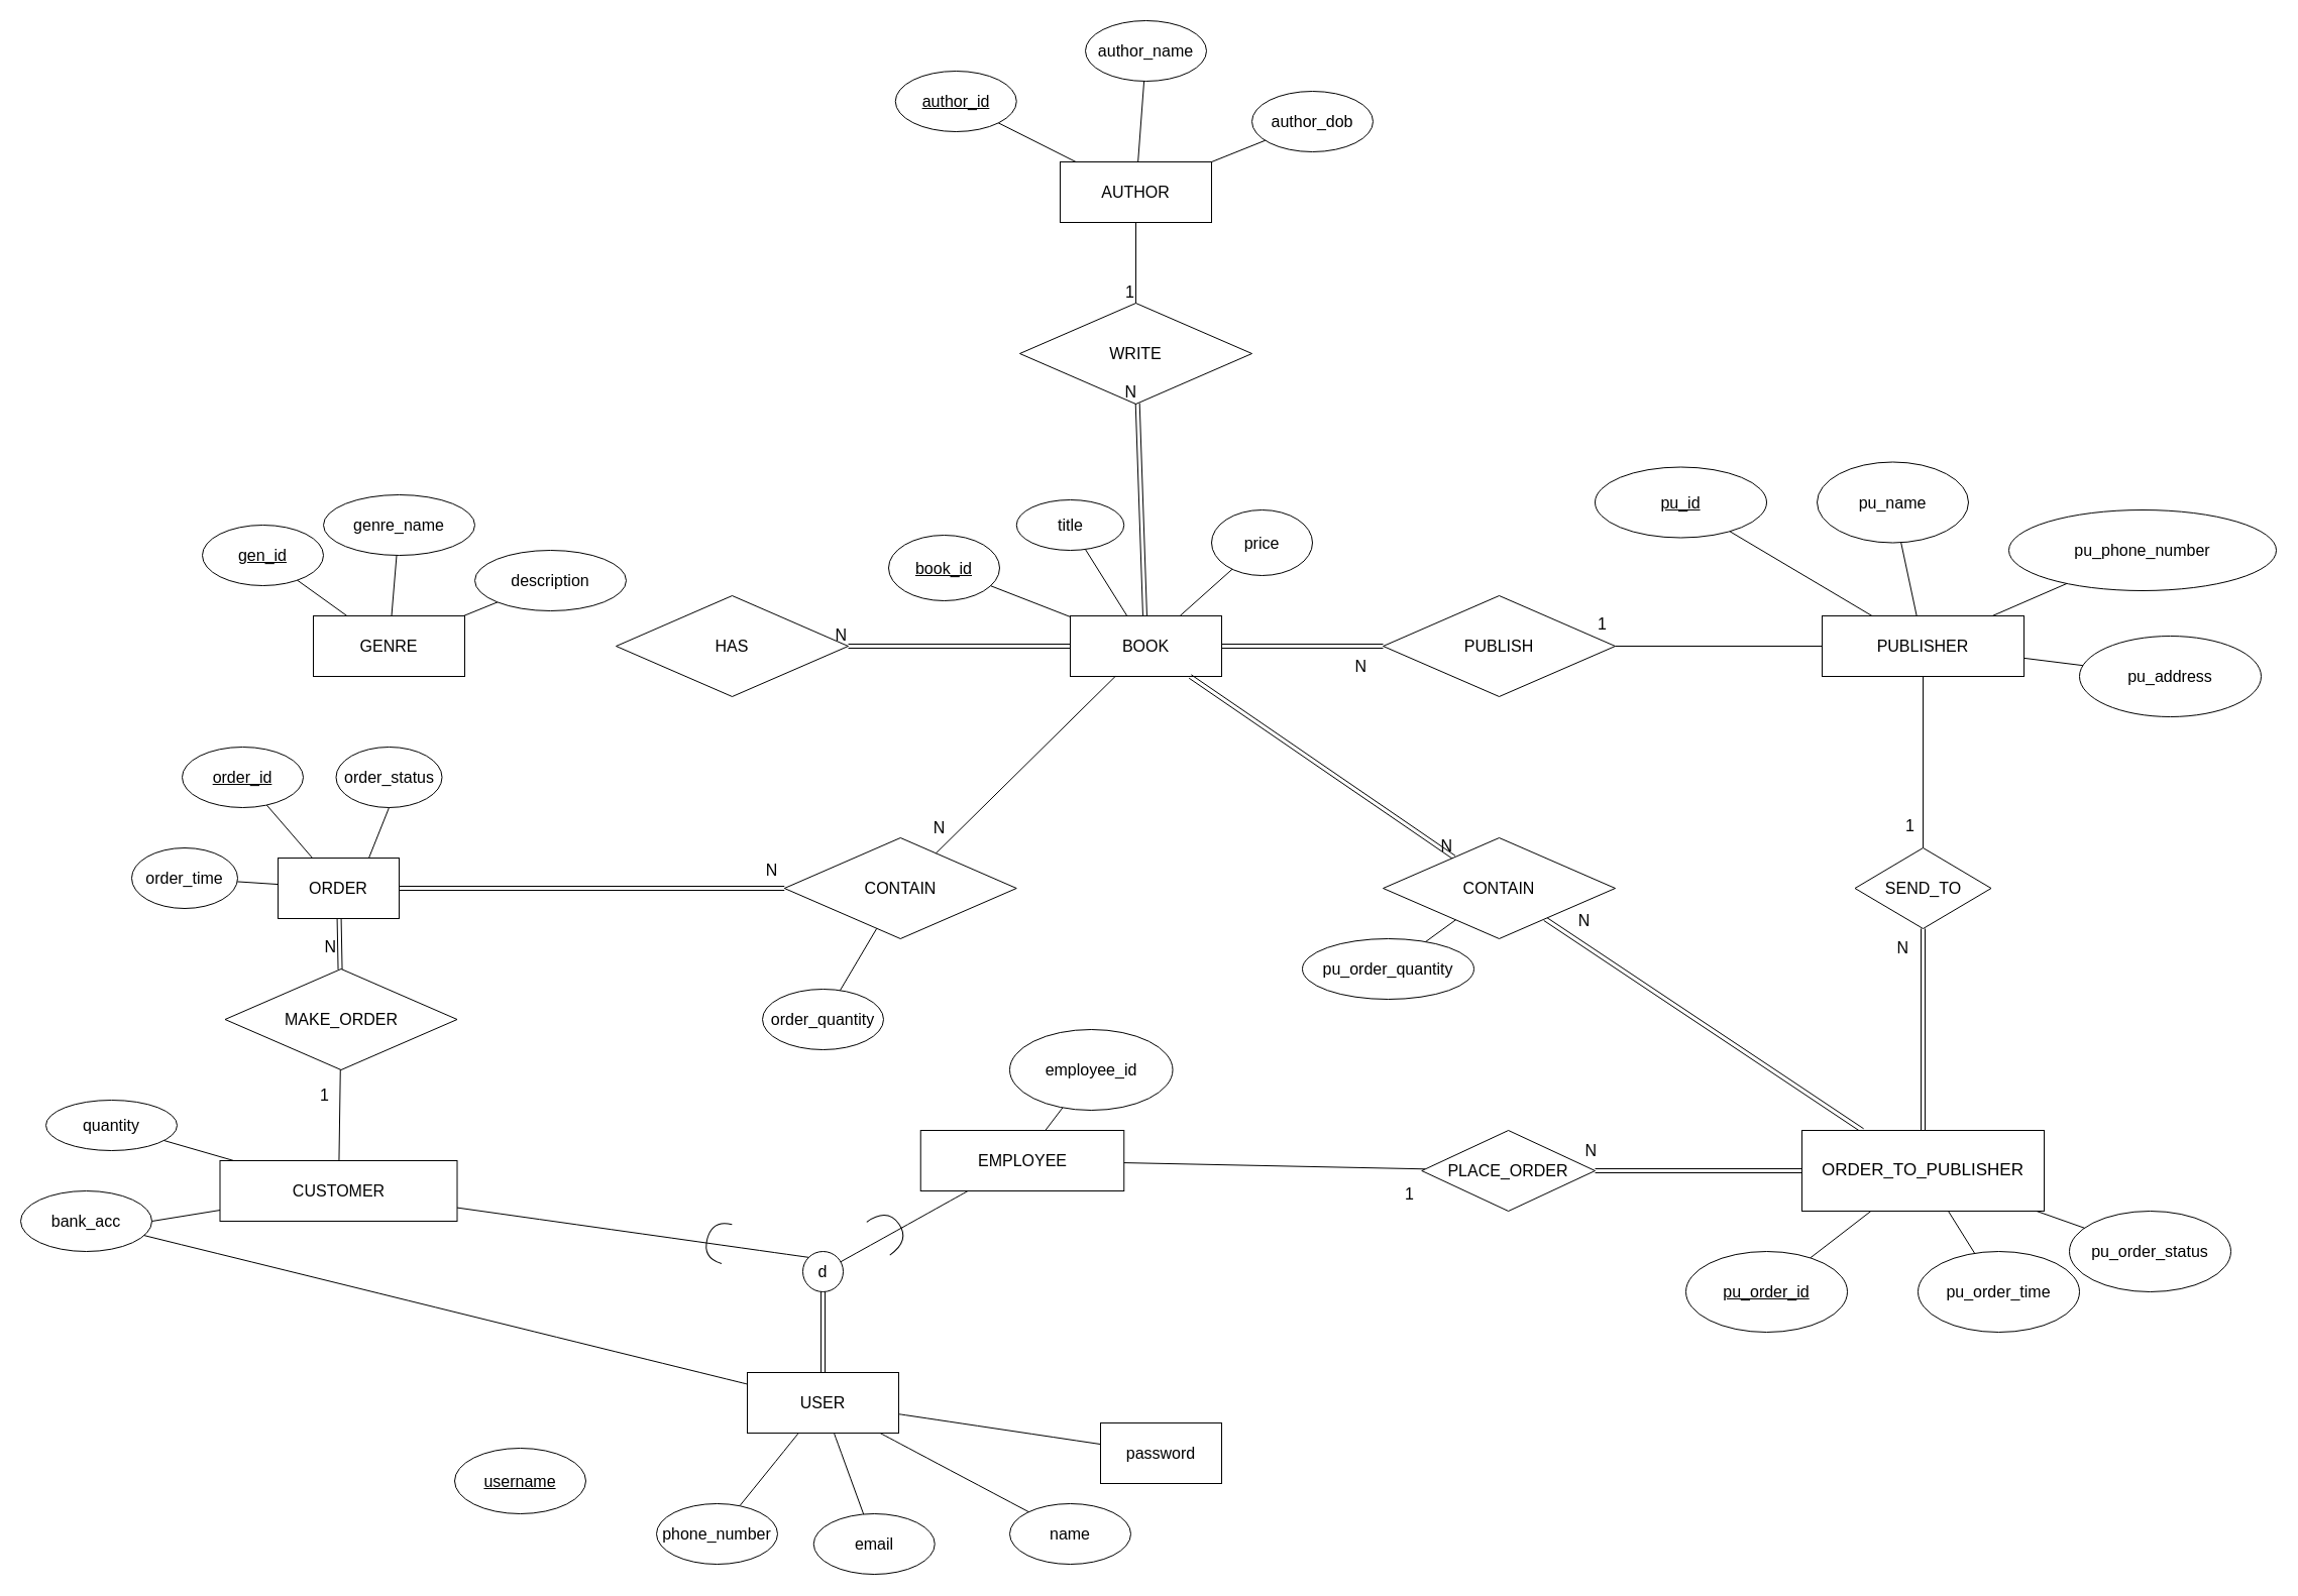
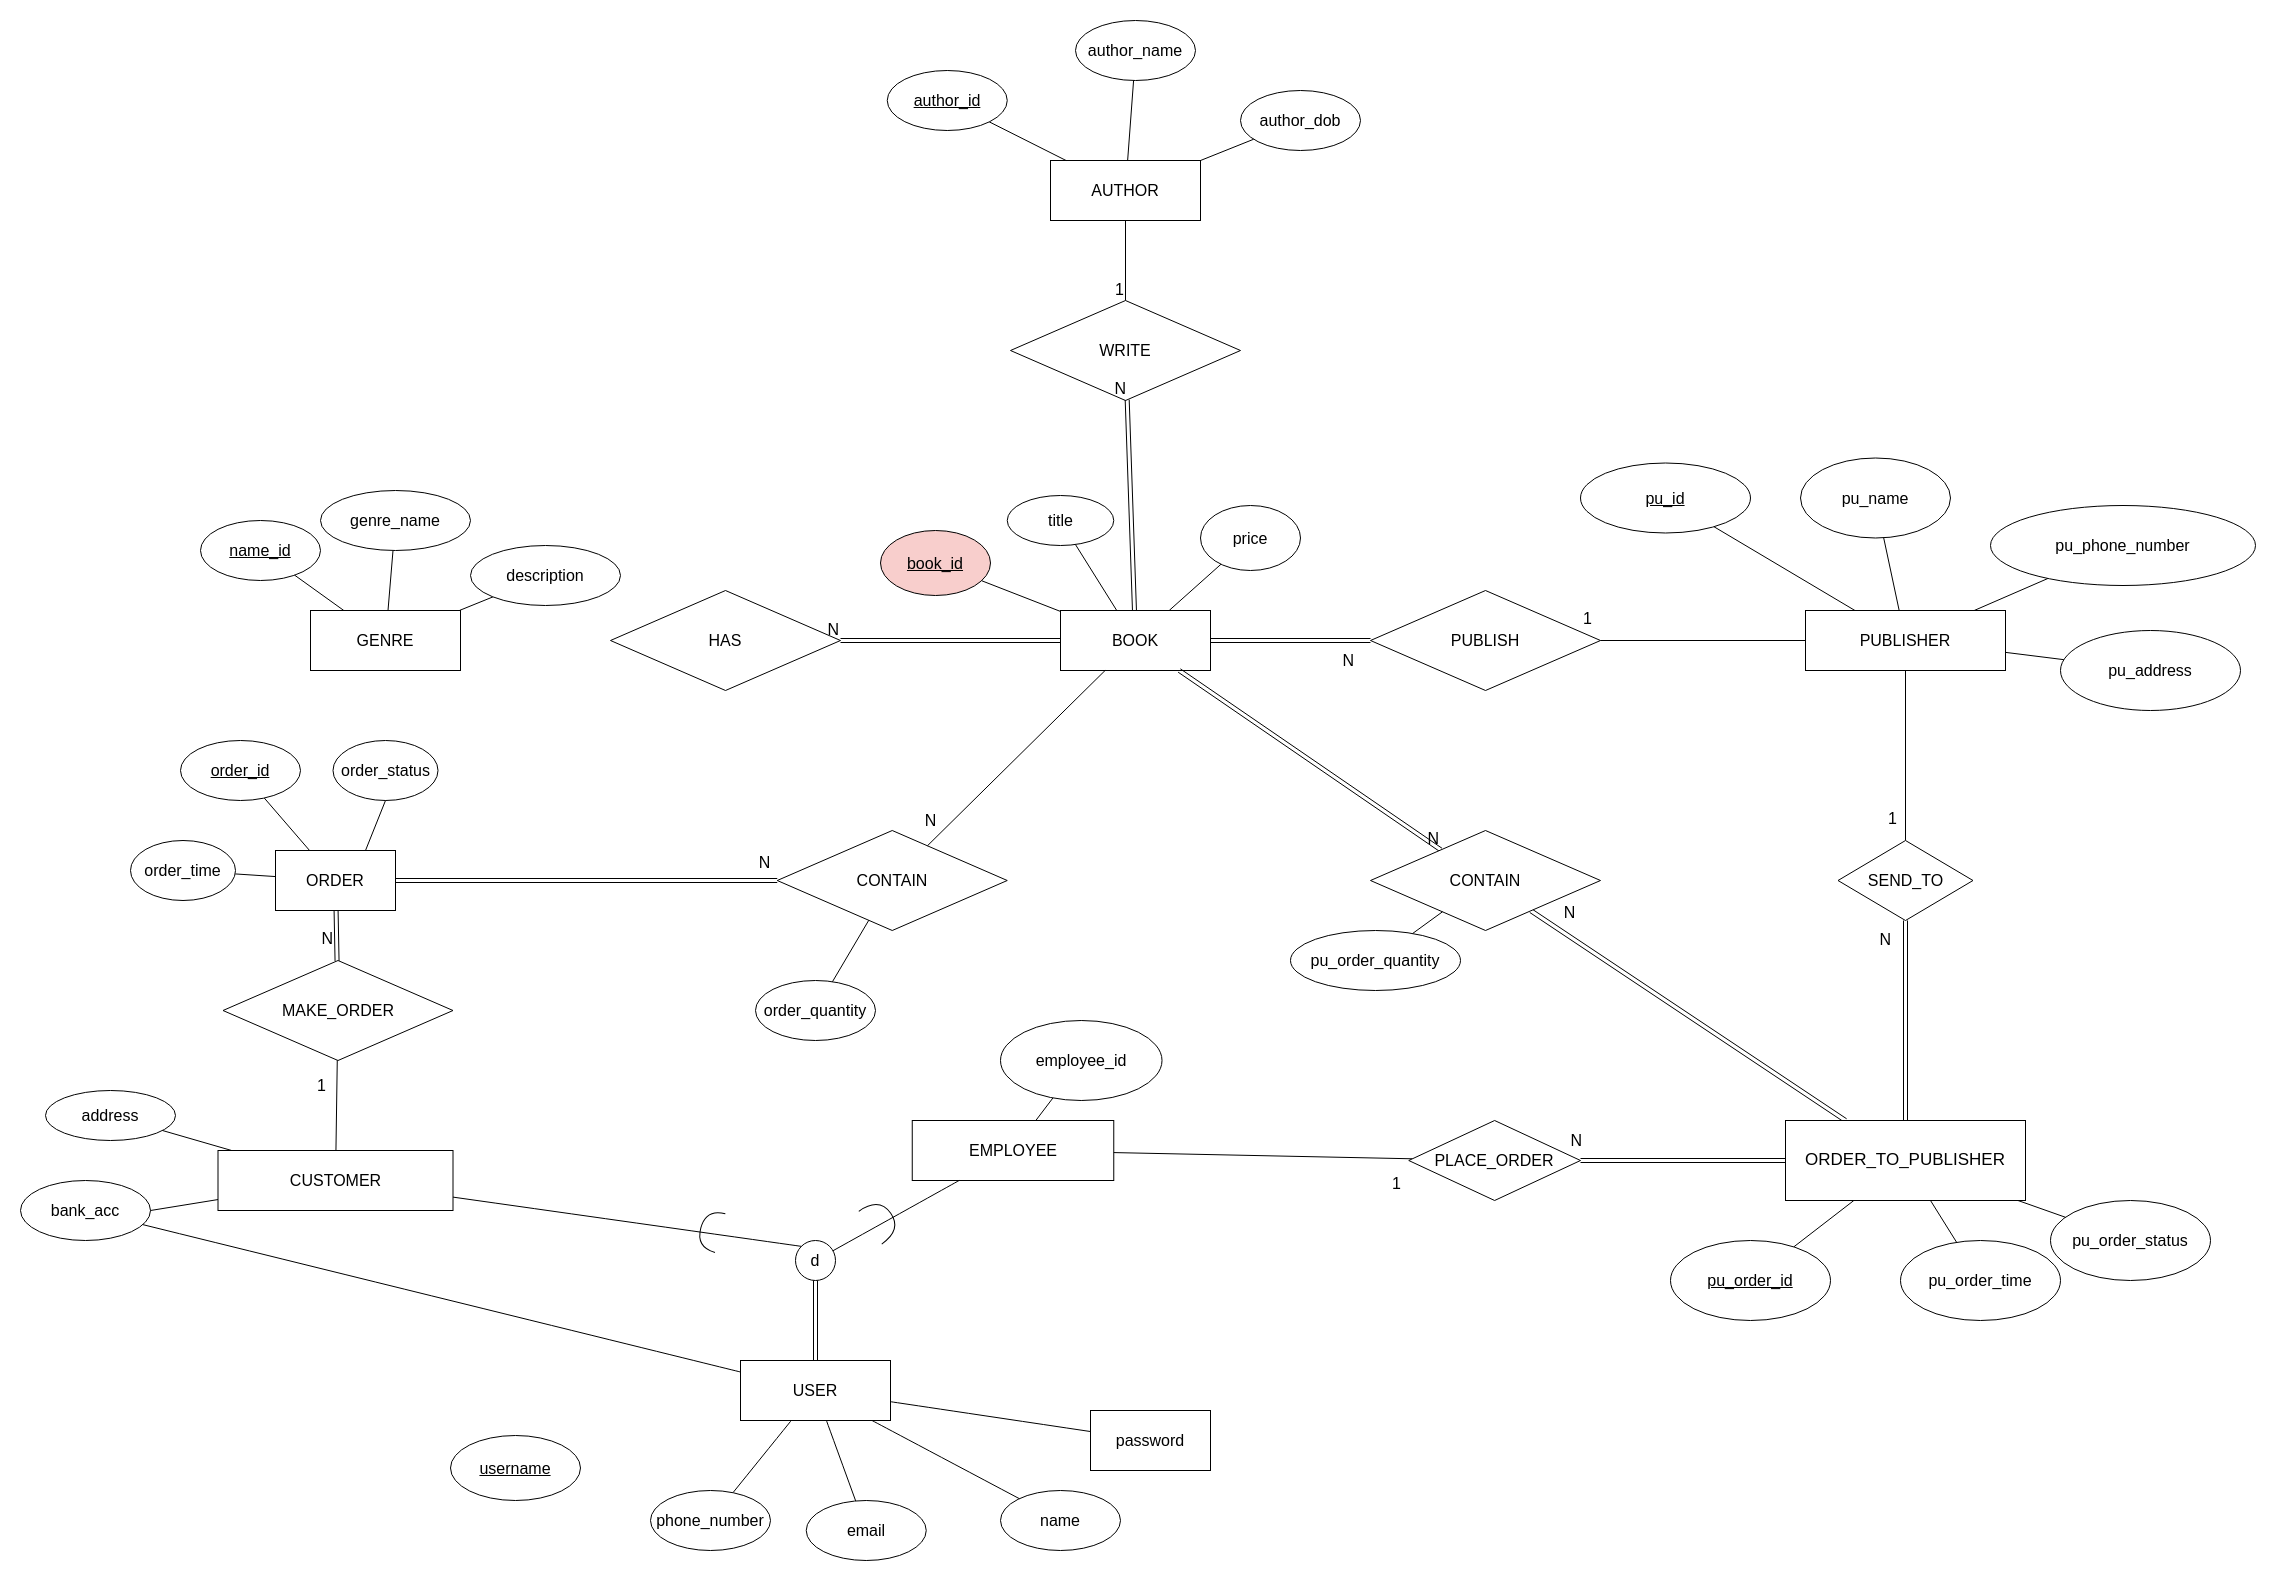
- <mxCell id="23" value="&lt;font style=&quot;font-size: 16px;&quot;&gt;&lt;u style=&quot;font-size: 16px;&quot;&gt;gen_id&lt;/u&gt;&lt;/font&gt;" style="ellipse;whiteSpace=wrap;html=1;fontSize=16;" parent="1" vertex="1"><mxGeometry x="200" y="520" width="120" height="60" as="geometry" /></mxCell>
+ <mxCell id="23" value="&lt;font style=&quot;font-size: 16px;&quot;&gt;&lt;u style=&quot;font-size: 16px;&quot;&gt;name_id&lt;/u&gt;&lt;/font&gt;" style="ellipse;whiteSpace=wrap;html=1;fontSize=16;" parent="1" vertex="1"><mxGeometry x="200" y="520" width="120" height="60" as="geometry" /></mxCell>
- <mxCell id="3" value="&lt;u style=&quot;font-size: 16px;&quot;&gt;&lt;font style=&quot;font-size: 16px;&quot;&gt;book_id&lt;/font&gt;&lt;/u&gt;" style="ellipse;whiteSpace=wrap;html=1;fontSize=16;" parent="1" vertex="1"><mxGeometry x="880" y="530" width="110" height="65" as="geometry" /></mxCell>
+ <mxCell id="3" value="&lt;u style=&quot;font-size: 16px;&quot;&gt;&lt;font style=&quot;font-size: 16px;&quot;&gt;book_id&lt;/font&gt;&lt;/u&gt;" style="ellipse;whiteSpace=wrap;html=1;fontSize=16;fillColor=#f8cecc;" parent="1" vertex="1"><mxGeometry x="880" y="530" width="110" height="65" as="geometry" /></mxCell>
- <mxCell id="64" value="quantity" style="ellipse;whiteSpace=wrap;html=1;align=center;fontSize=16;" parent="1" vertex="1"><mxGeometry x="45" y="1090" width="130" height="50" as="geometry" /></mxCell>
+ <mxCell id="64" value="address" style="ellipse;whiteSpace=wrap;html=1;align=center;fontSize=16;" parent="1" vertex="1"><mxGeometry x="45" y="1090" width="130" height="50" as="geometry" /></mxCell>
